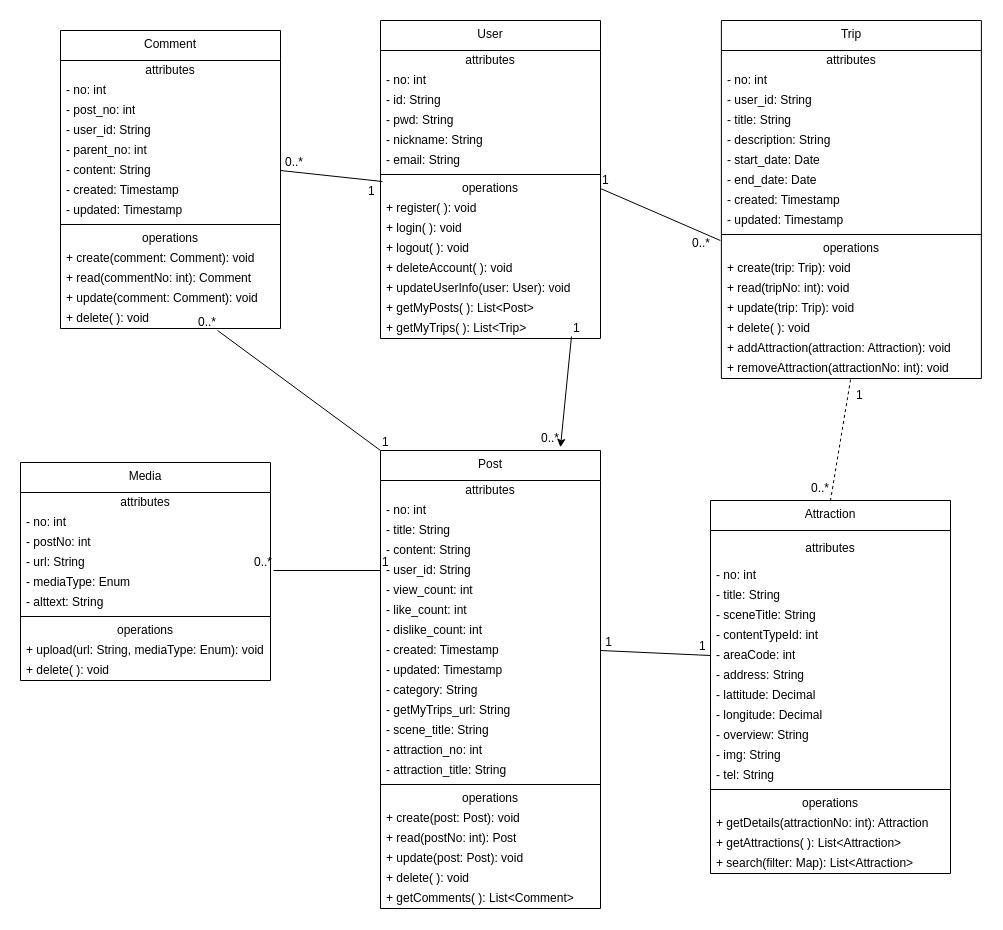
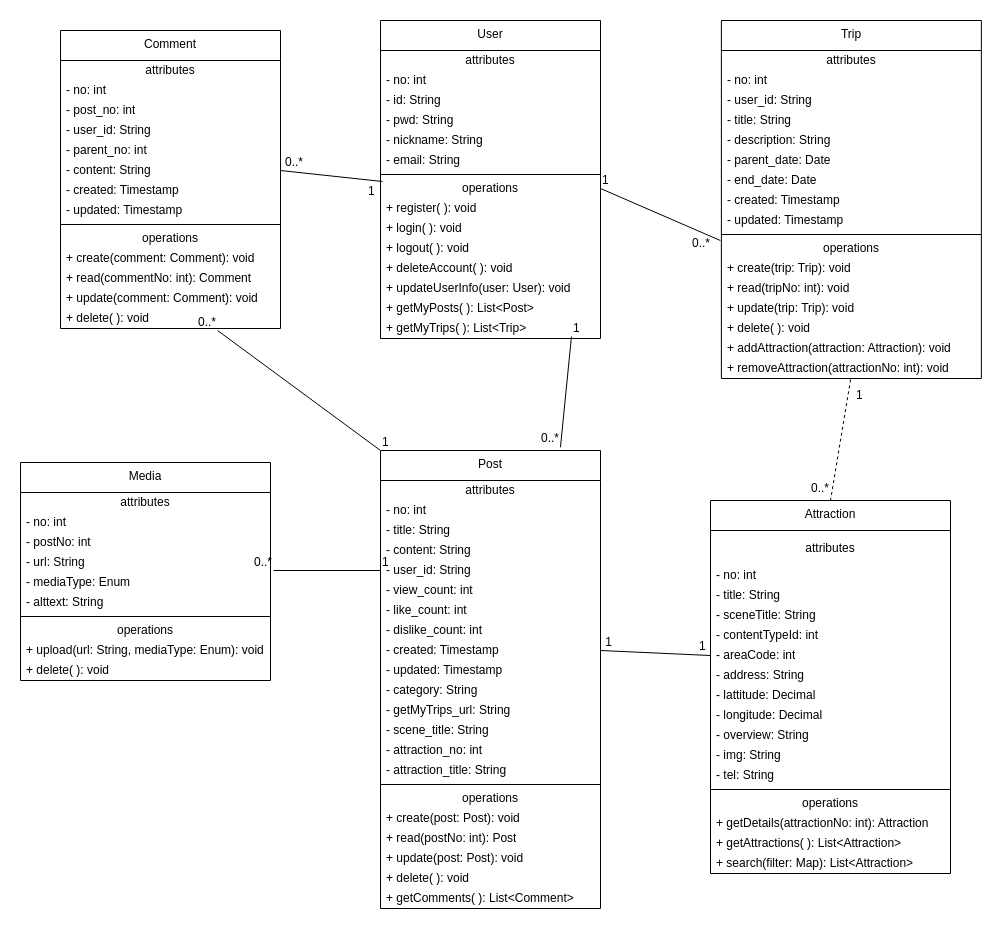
- <mxCell id="62" value="- start_date: Date" style="text;html=1;strokeColor=none;fillColor=none;align=left;verticalAlign=middle;spacingLeft=4;spacingRight=4;overflow=hidden;rotatable=0;points=[[0,0.5],[1,0.5]];portConstraint=eastwest;whiteSpace=wrap;" vertex="1" parent="56"><mxGeometry y="130" width="260" height="20" as="geometry" /></mxCell>
+ <mxCell id="62" value="- parent_date: Date" style="text;html=1;strokeColor=none;fillColor=none;align=left;verticalAlign=middle;spacingLeft=4;spacingRight=4;overflow=hidden;rotatable=0;points=[[0,0.5],[1,0.5]];portConstraint=eastwest;whiteSpace=wrap;" vertex="1" parent="56"><mxGeometry y="130" width="260" height="20" as="geometry" /></mxCell>
- <mxCell id="109" value="" style="endArrow=classic;html=1;rounded=0;exitX=0.868;exitY=0.9;exitDx=0;exitDy=0;exitPerimeter=0;entryX=0.818;entryY=-0.007;entryDx=0;entryDy=0;entryPerimeter=0;" edge="1" parent="1" source="17" target="18"><mxGeometry relative="1" as="geometry"><mxPoint x="473" y="430" as="sourcePoint" /><mxPoint x="580" y="400" as="targetPoint" /></mxGeometry></mxCell>
+ <mxCell id="109" value="" style="endArrow=none;html=1;rounded=0;exitX=0.868;exitY=0.9;exitDx=0;exitDy=0;exitPerimeter=0;entryX=0.818;entryY=-0.007;entryDx=0;entryDy=0;entryPerimeter=0;" edge="1" parent="1" source="17" target="18"><mxGeometry relative="1" as="geometry"><mxPoint x="473" y="430" as="sourcePoint" /><mxPoint x="580" y="400" as="targetPoint" /></mxGeometry></mxCell>
